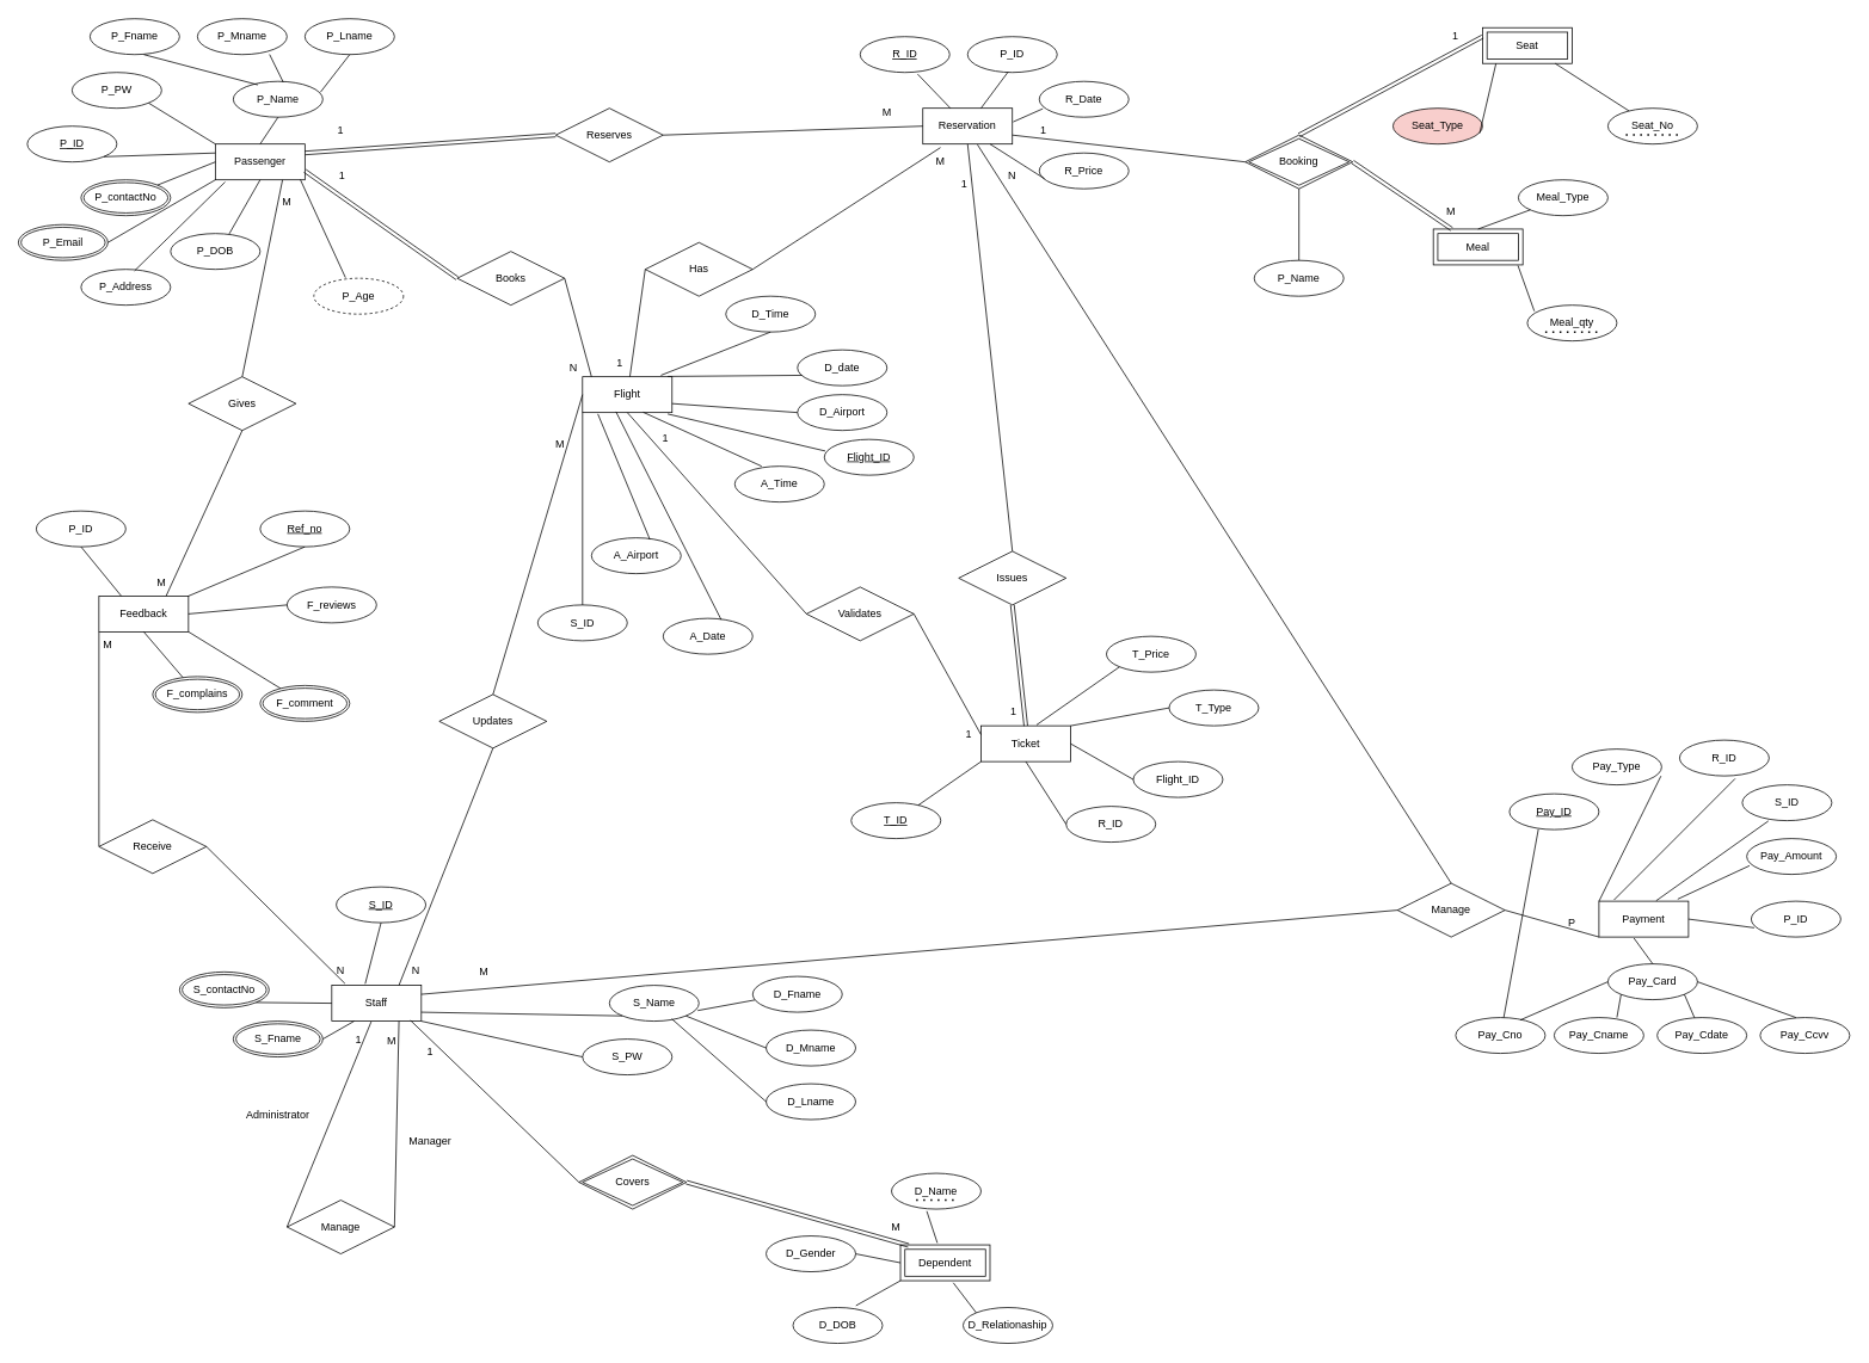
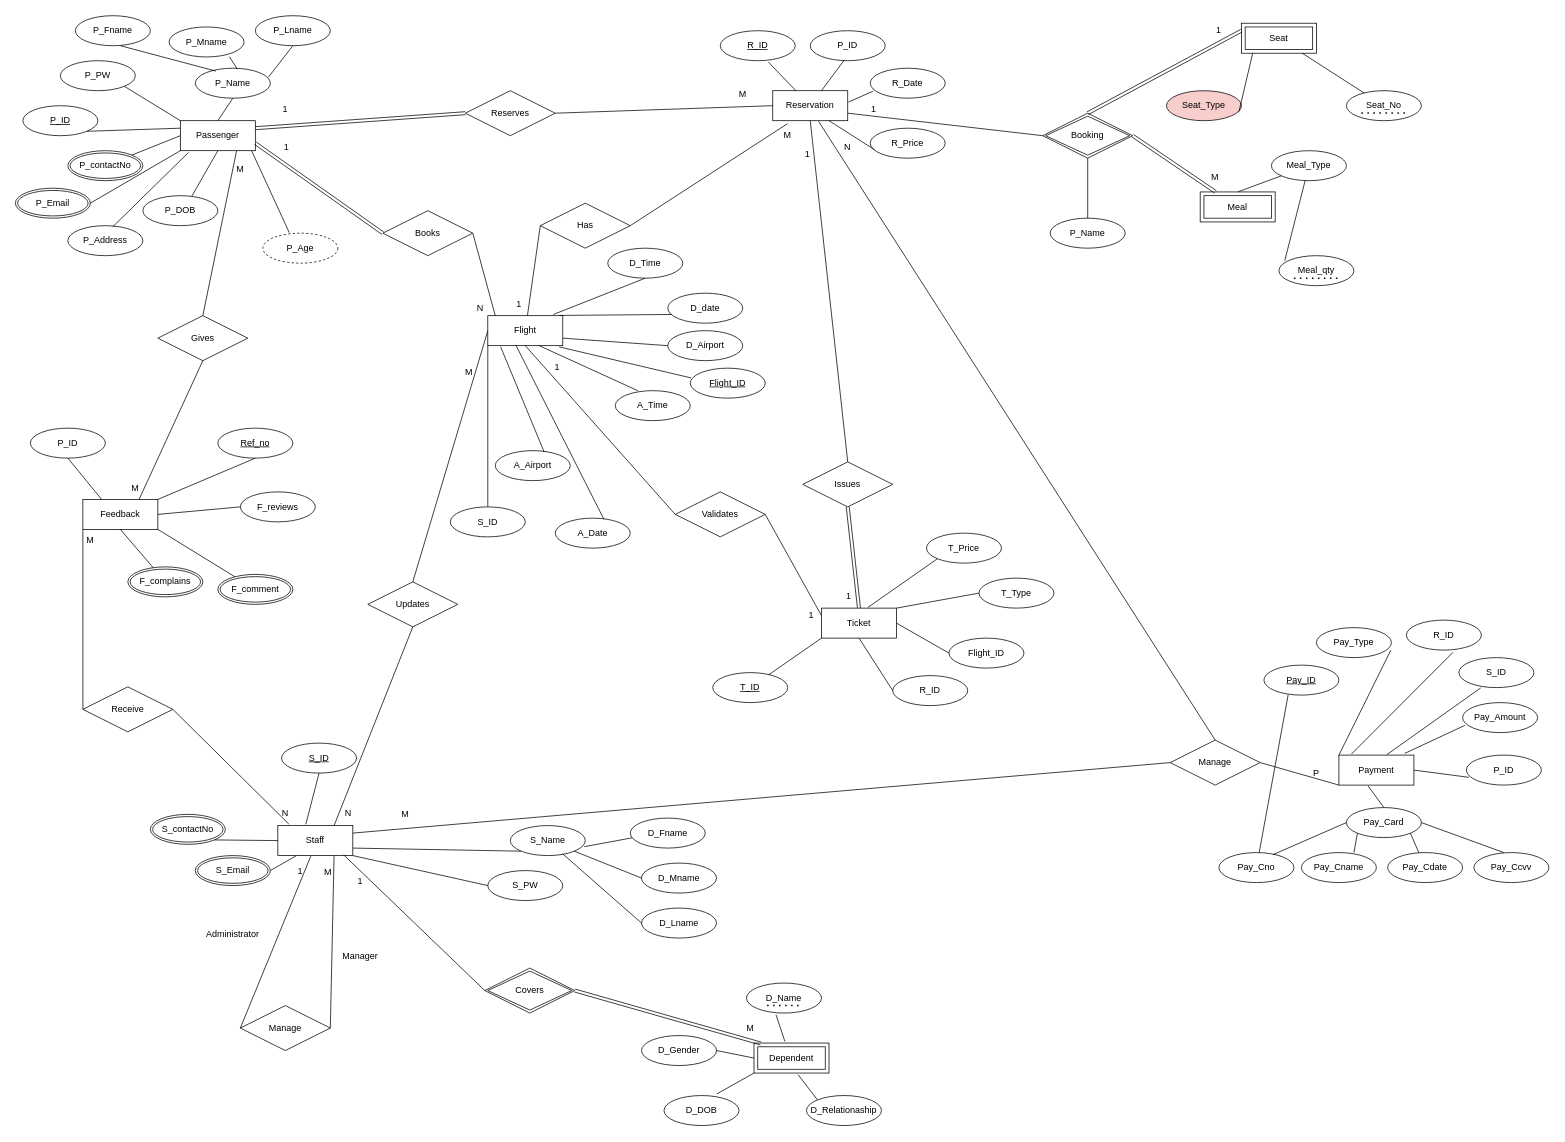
- <mxCell id="9" value="P_Mname" style="ellipse;whiteSpace=wrap;html=1;align=center;" parent="1" vertex="1"><mxGeometry x="220" y="20" width="100" height="40" as="geometry" /></mxCell>
+ <mxCell id="9" value="P_Mname" style="ellipse;whiteSpace=wrap;html=1;align=center;" parent="1" vertex="1"><mxGeometry x="225" y="35" width="100" height="40" as="geometry" /></mxCell>
- <mxCell id="196" value="" style="endArrow=none;html=1;rounded=0;entryX=0.945;entryY=1.017;entryDx=0;entryDy=0;entryPerimeter=0;exitX=0.078;exitY=0.168;exitDx=0;exitDy=0;exitPerimeter=0;" edge="1" parent="1" source="119" target="116"><mxGeometry width="50" height="50" relative="1" as="geometry"><mxPoint x="1620" y="370" as="sourcePoint" /><mxPoint x="1670" y="320" as="targetPoint" /></mxGeometry></mxCell>
+ <mxCell id="196" value="" style="endArrow=none;html=1;rounded=0;exitX=0.078;exitY=0.168;exitDx=0;exitDy=0;exitPerimeter=0;" edge="1" parent="1" source="119" target="120"><mxGeometry width="50" height="50" relative="1" as="geometry"><mxPoint x="1620" y="370" as="sourcePoint" /><mxPoint x="1670" y="320" as="targetPoint" /></mxGeometry></mxCell>
- <mxCell id="62" value="S_Fname" style="ellipse;shape=doubleEllipse;margin=3;whiteSpace=wrap;html=1;align=center;" parent="1" vertex="1"><mxGeometry x="260" y="1140" width="100" height="40" as="geometry" /></mxCell>
+ <mxCell id="62" value="S_Email" style="ellipse;shape=doubleEllipse;margin=3;whiteSpace=wrap;html=1;align=center;" parent="1" vertex="1"><mxGeometry x="260" y="1140" width="100" height="40" as="geometry" /></mxCell>
